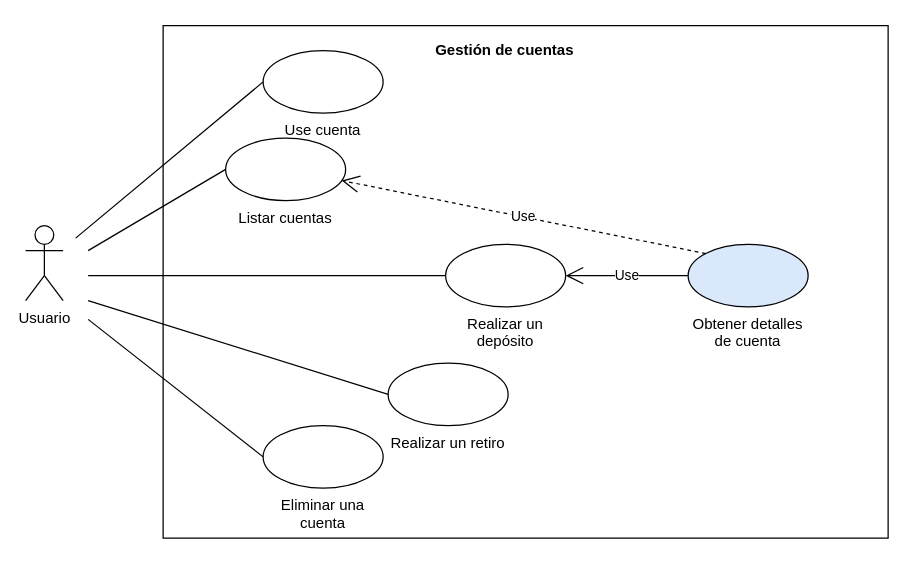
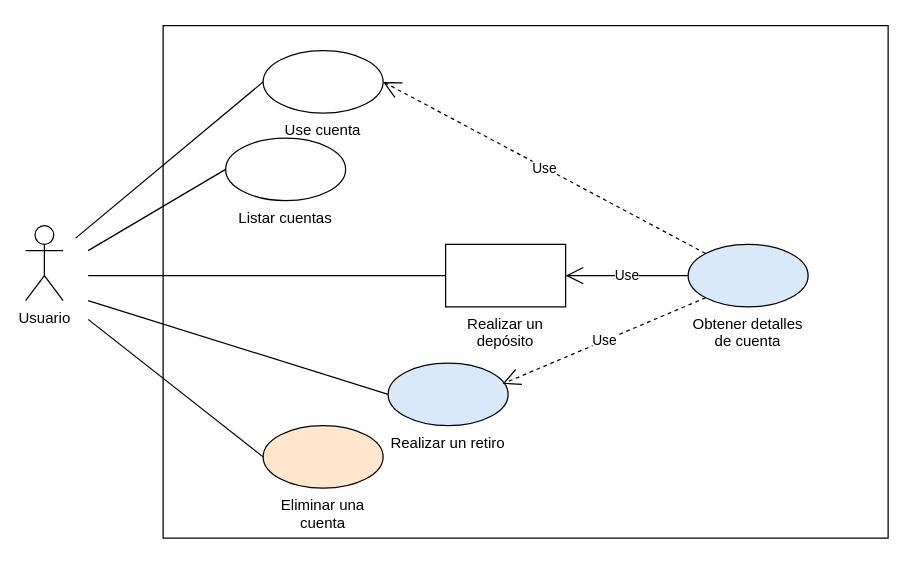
- <mxCell id="5" value="&lt;b&gt;Gestión de cuentas&lt;/b&gt;" style="text;html=1;align=center;verticalAlign=middle;whiteSpace=wrap;rounded=0;" parent="1" vertex="1"><mxGeometry x="336" y="30" width="135" height="20" as="geometry" /></mxCell>
- <mxCell id="16" value="Use" style="endArrow=open;endSize=12;dashed=1;html=1;rounded=0;exitX=0;exitY=0;exitDx=0;exitDy=0;" edge="1" parent="1" source="8" target="6"><mxGeometry width="160" relative="1" as="geometry"><mxPoint x="320" y="250" as="sourcePoint" /><mxPoint x="480" y="250" as="targetPoint" /></mxGeometry></mxCell>
+ <mxCell id="16" value="Use" style="endArrow=open;endSize=12;dashed=1;html=1;rounded=0;entryX=1;entryY=0.5;entryDx=0;entryDy=0;exitX=0;exitY=0;exitDx=0;exitDy=0;" edge="1" parent="1" source="8" target="12"><mxGeometry width="160" relative="1" as="geometry"><mxPoint x="320" y="250" as="sourcePoint" /><mxPoint x="480" y="250" as="targetPoint" /></mxGeometry></mxCell>
- <mxCell id="7" value="Realizar un depósito" style="ellipse;whiteSpace=wrap;html=1;labelPosition=center;verticalLabelPosition=bottom;align=center;verticalAlign=top;" parent="1" vertex="1"><mxGeometry x="356" y="195" width="96" height="50" as="geometry" /></mxCell>
+ <mxCell id="7" value="Realizar un depósito" style="whiteSpace=wrap;html=1;labelPosition=center;verticalLabelPosition=bottom;align=center;verticalAlign=top;rounded=0;" parent="1" vertex="1"><mxGeometry x="356" y="195" width="96" height="50" as="geometry" /></mxCell>
+ <mxCell id="18" value="Use" style="endArrow=open;endSize=12;dashed=1;html=1;rounded=0;exitX=0;exitY=1;exitDx=0;exitDy=0;entryX=0.954;entryY=0.332;entryDx=0;entryDy=0;entryPerimeter=0;" edge="1" parent="1" source="8" target="9"><mxGeometry width="160" relative="1" as="geometry"><mxPoint x="462" y="230" as="sourcePoint" /><mxPoint x="560" y="230" as="targetPoint" /></mxGeometry></mxCell>
- <mxCell id="9" value="Realizar un retiro" style="ellipse;whiteSpace=wrap;html=1;labelPosition=center;verticalLabelPosition=bottom;align=center;verticalAlign=top;" parent="1" vertex="1"><mxGeometry x="310" y="290" width="96" height="50" as="geometry" /></mxCell>
+ <mxCell id="9" value="Realizar un retiro" style="ellipse;whiteSpace=wrap;html=1;labelPosition=center;verticalLabelPosition=bottom;align=center;verticalAlign=top;fillColor=#dae8fc;" parent="1" vertex="1"><mxGeometry x="310" y="290" width="96" height="50" as="geometry" /></mxCell>
- <mxCell id="13" value="Eliminar una cuenta" style="ellipse;whiteSpace=wrap;html=1;labelPosition=center;verticalLabelPosition=bottom;align=center;verticalAlign=top;" parent="1" vertex="1"><mxGeometry x="210" y="340" width="96" height="50" as="geometry" /></mxCell>
+ <mxCell id="13" value="Eliminar una cuenta" style="ellipse;whiteSpace=wrap;html=1;labelPosition=center;verticalLabelPosition=bottom;align=center;verticalAlign=top;fillColor=#ffe6cc;" parent="1" vertex="1"><mxGeometry x="210" y="340" width="96" height="50" as="geometry" /></mxCell>
